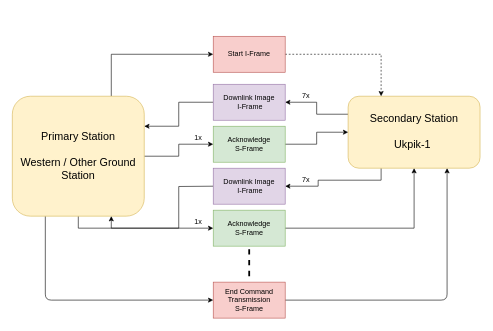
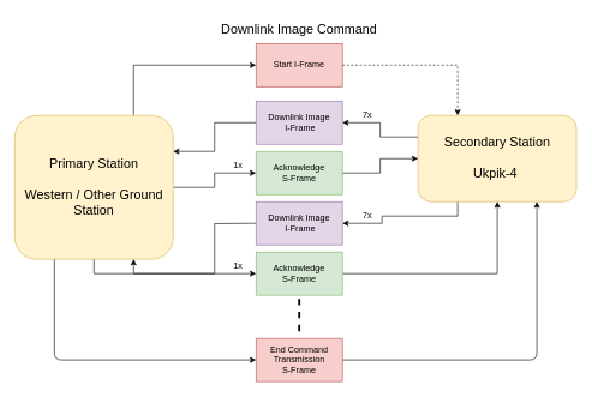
+ <mxCell id="22" value="&lt;span style=&quot;font-size: 18px&quot;&gt;Downlink Image Command&lt;/span&gt;" style="text;html=1;strokeColor=none;fillColor=none;align=center;verticalAlign=middle;whiteSpace=wrap;rounded=0;" parent="1" vertex="1"><mxGeometry x="206" y="20" width="418" height="40" as="geometry" /></mxCell>
- <mxCell id="9" value="&lt;font style=&quot;font-size: 18px&quot;&gt;Secondary Station&lt;br&gt;&lt;br&gt;Ukpik-1&amp;nbsp;&lt;/font&gt;" style="rounded=1;whiteSpace=wrap;html=1;fillColor=#fff2cc;strokeColor=#d6b656;" parent="1" vertex="1"><mxGeometry x="580" y="160" width="220" height="120" as="geometry" /></mxCell>
+ <mxCell id="9" value="&lt;font style=&quot;font-size: 18px&quot;&gt;Secondary Station&lt;br&gt;&lt;br&gt;Ukpik-4&amp;nbsp;&lt;/font&gt;" style="rounded=1;whiteSpace=wrap;html=1;fillColor=#fff2cc;strokeColor=#d6b656;" parent="1" vertex="1"><mxGeometry x="580" y="160" width="220" height="120" as="geometry" /></mxCell>
